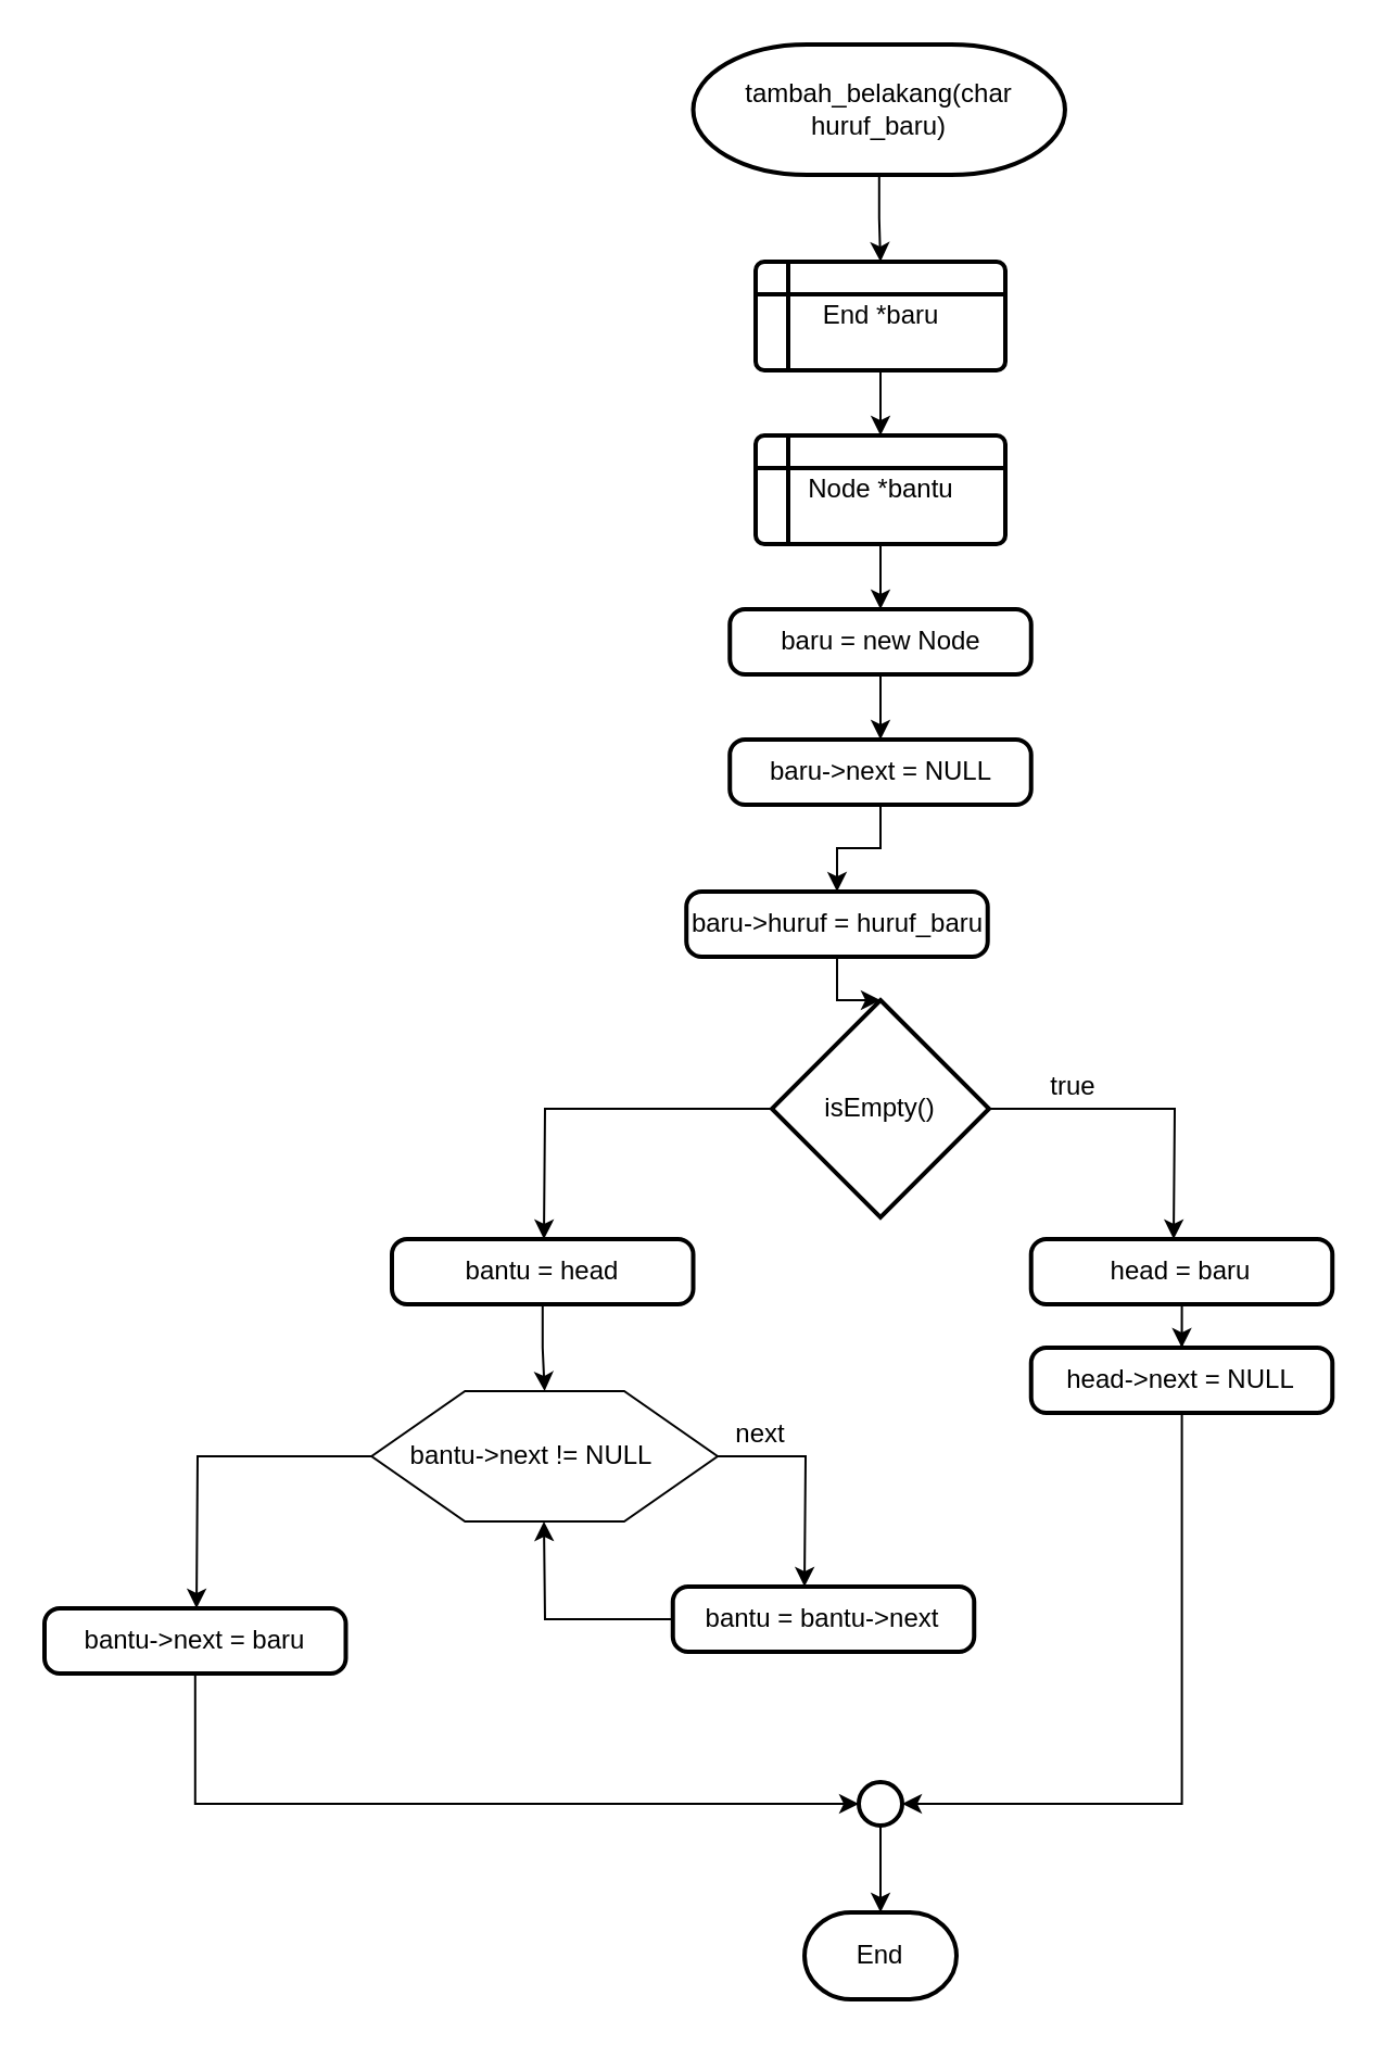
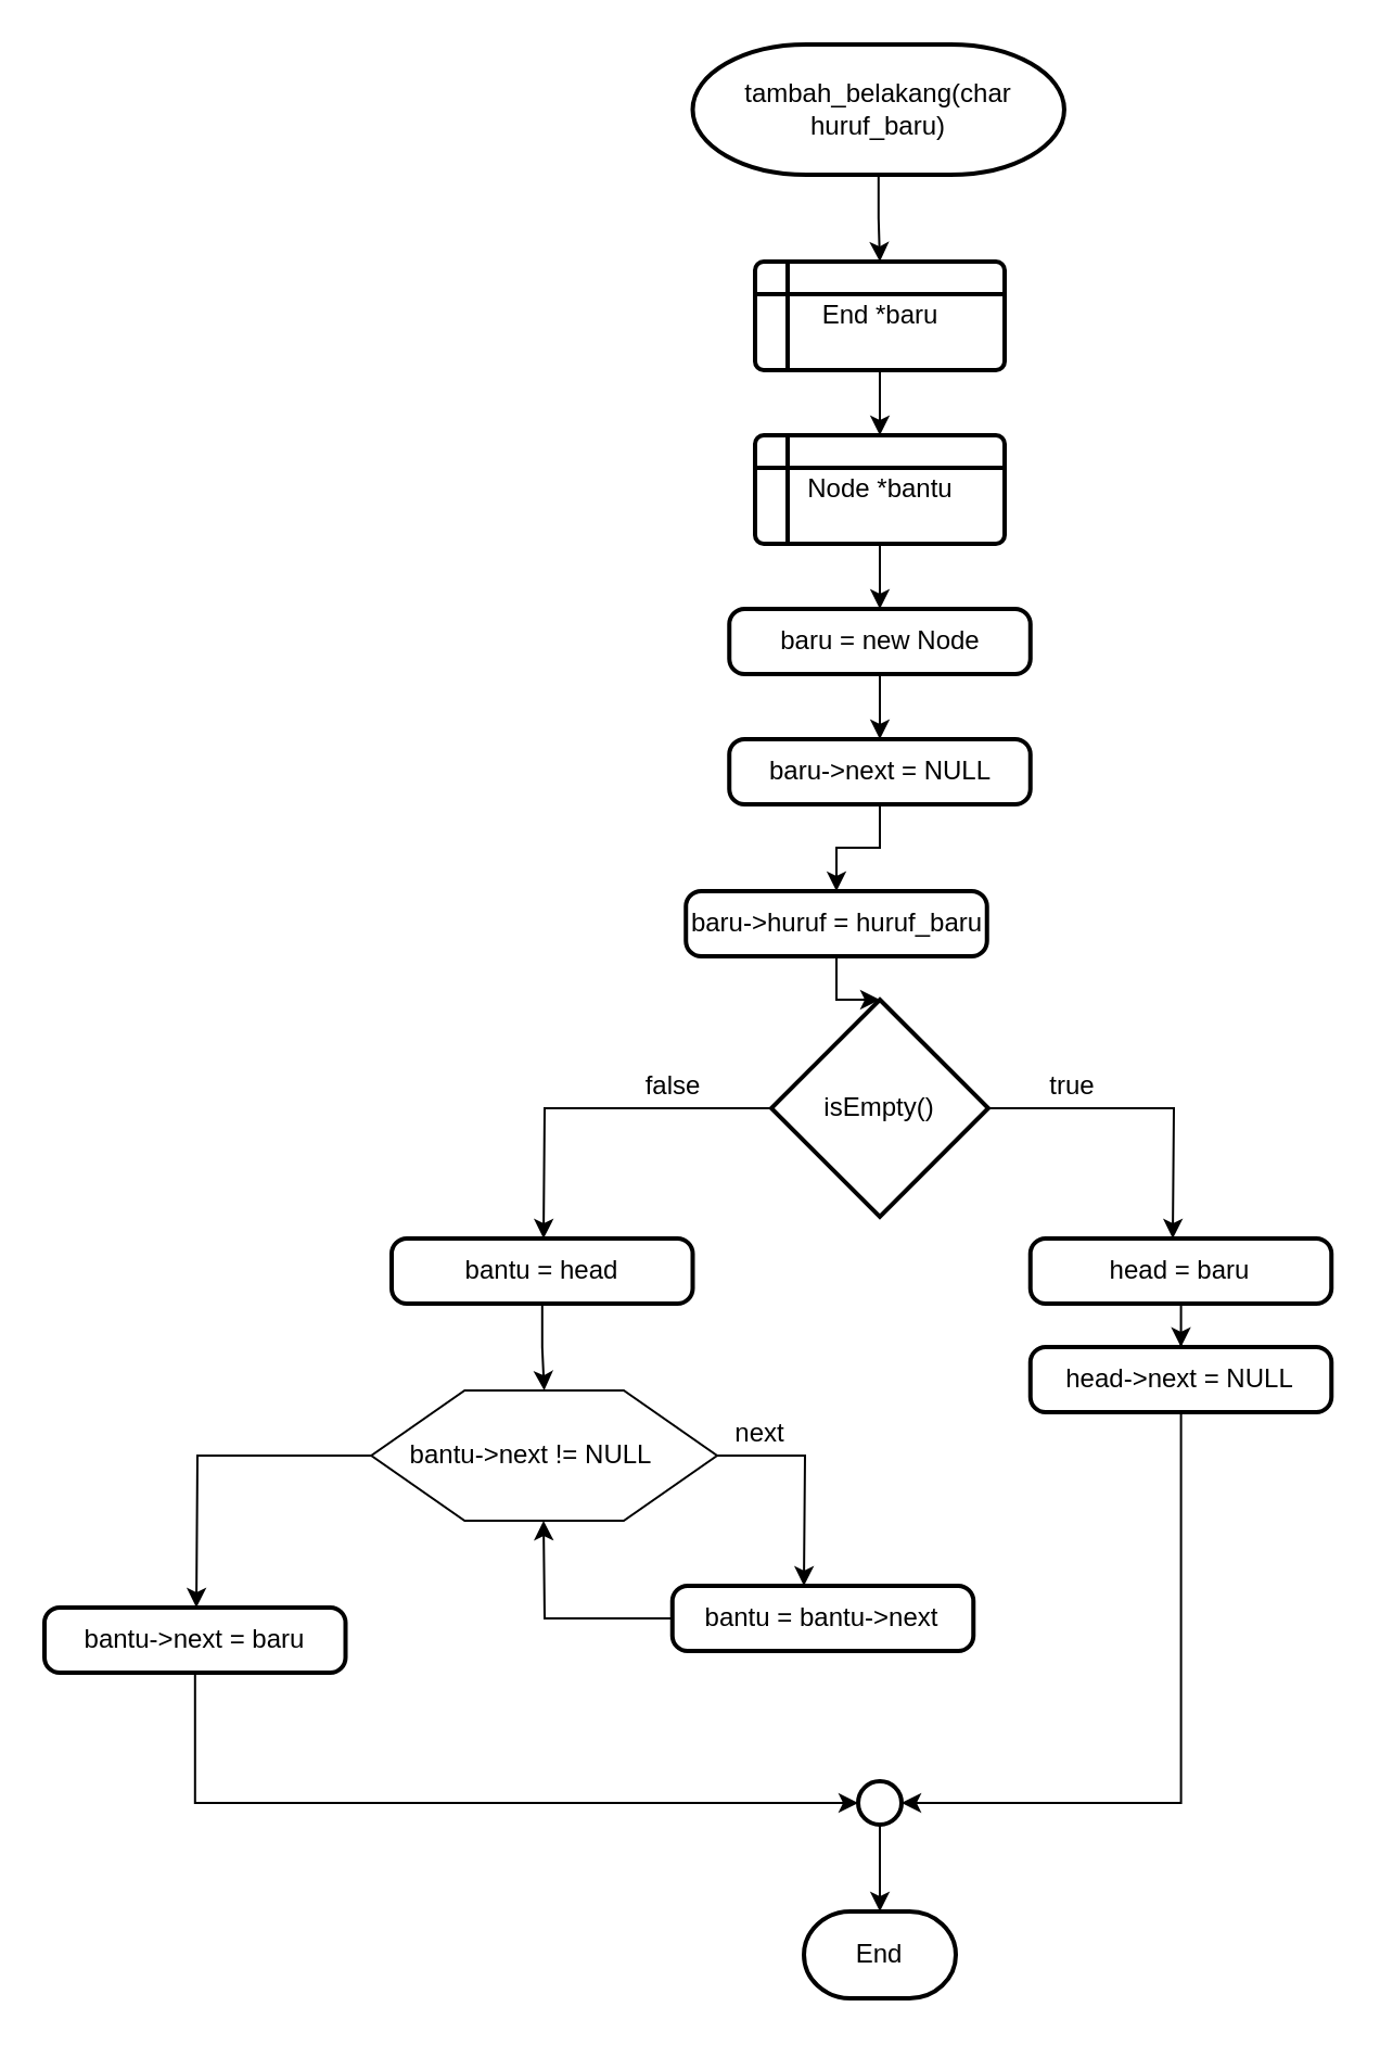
+ <mxCell id="20" value="false" style="text;html=1;strokeColor=none;fillColor=none;align=center;verticalAlign=middle;whiteSpace=wrap;rounded=0;" parent="1" vertex="1"><mxGeometry x="290" y="490" width="40" height="20" as="geometry" /></mxCell>
